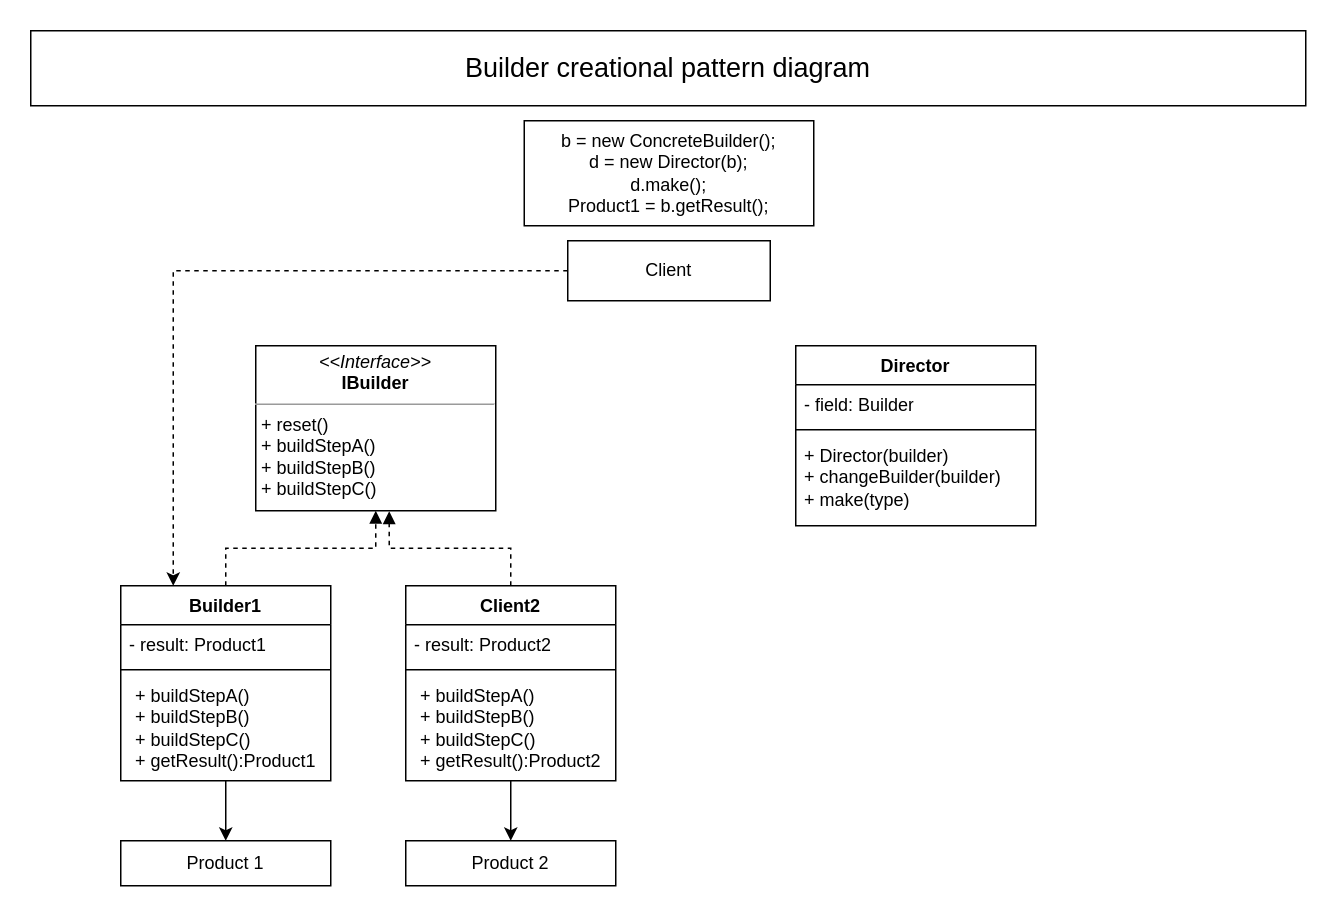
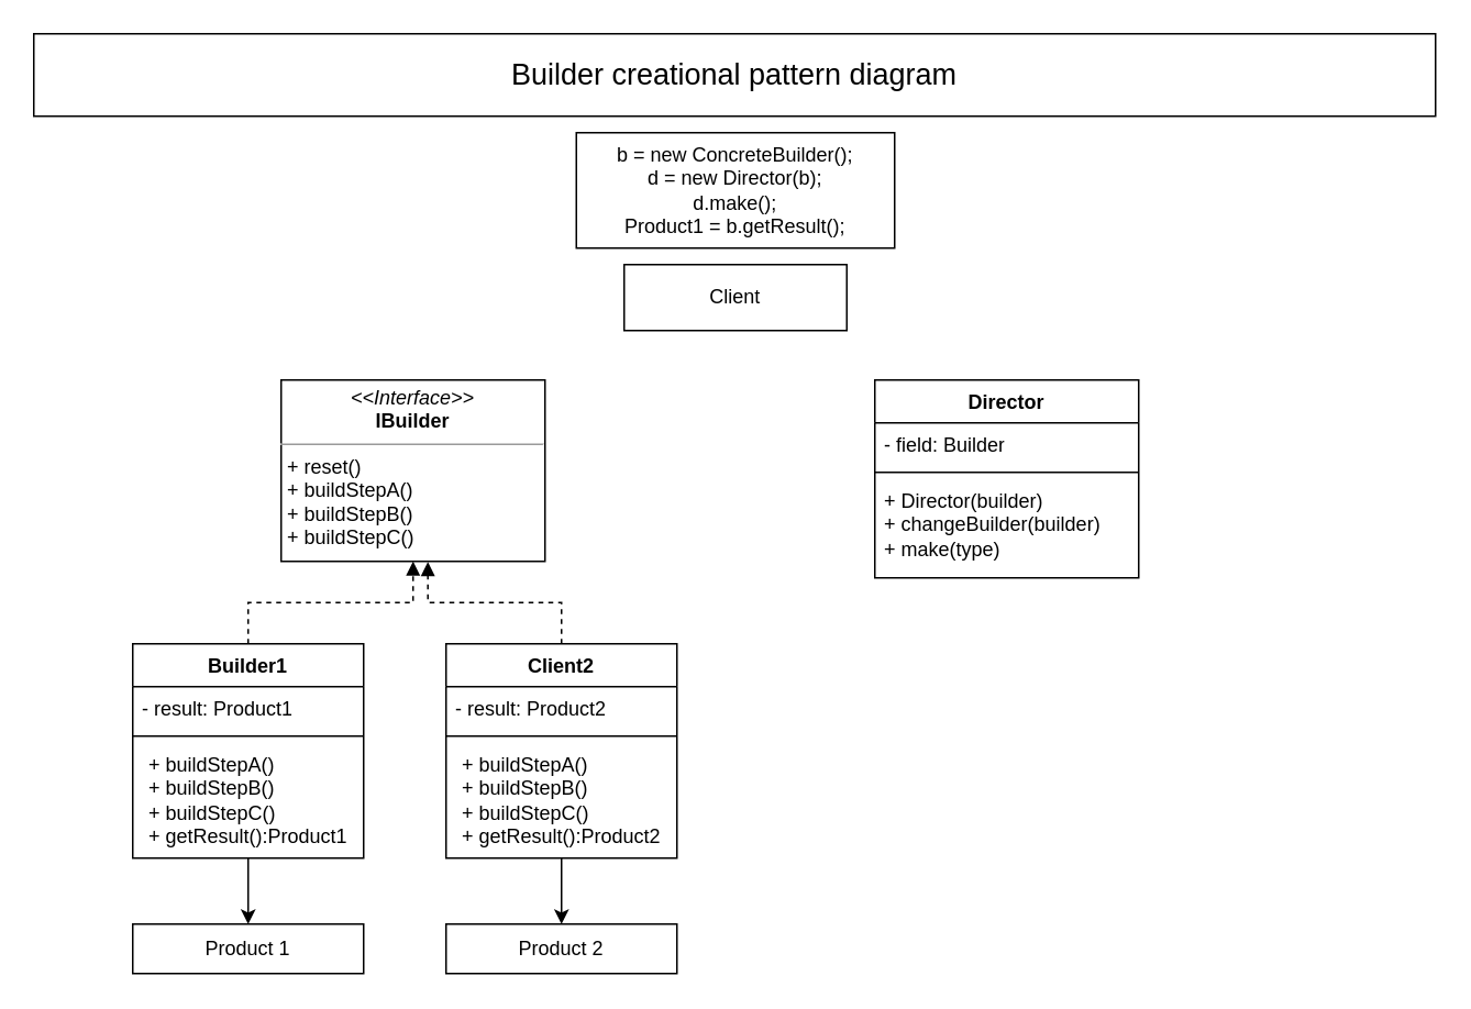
- <mxCell id="3" style="edgeStyle=orthogonalEdgeStyle;rounded=0;orthogonalLoop=1;jettySize=auto;html=1;entryX=0.25;entryY=0;entryDx=0;entryDy=0;dashed=1;" edge="1" parent="1" source="4" target="12"><mxGeometry relative="1" as="geometry" /></mxCell>
